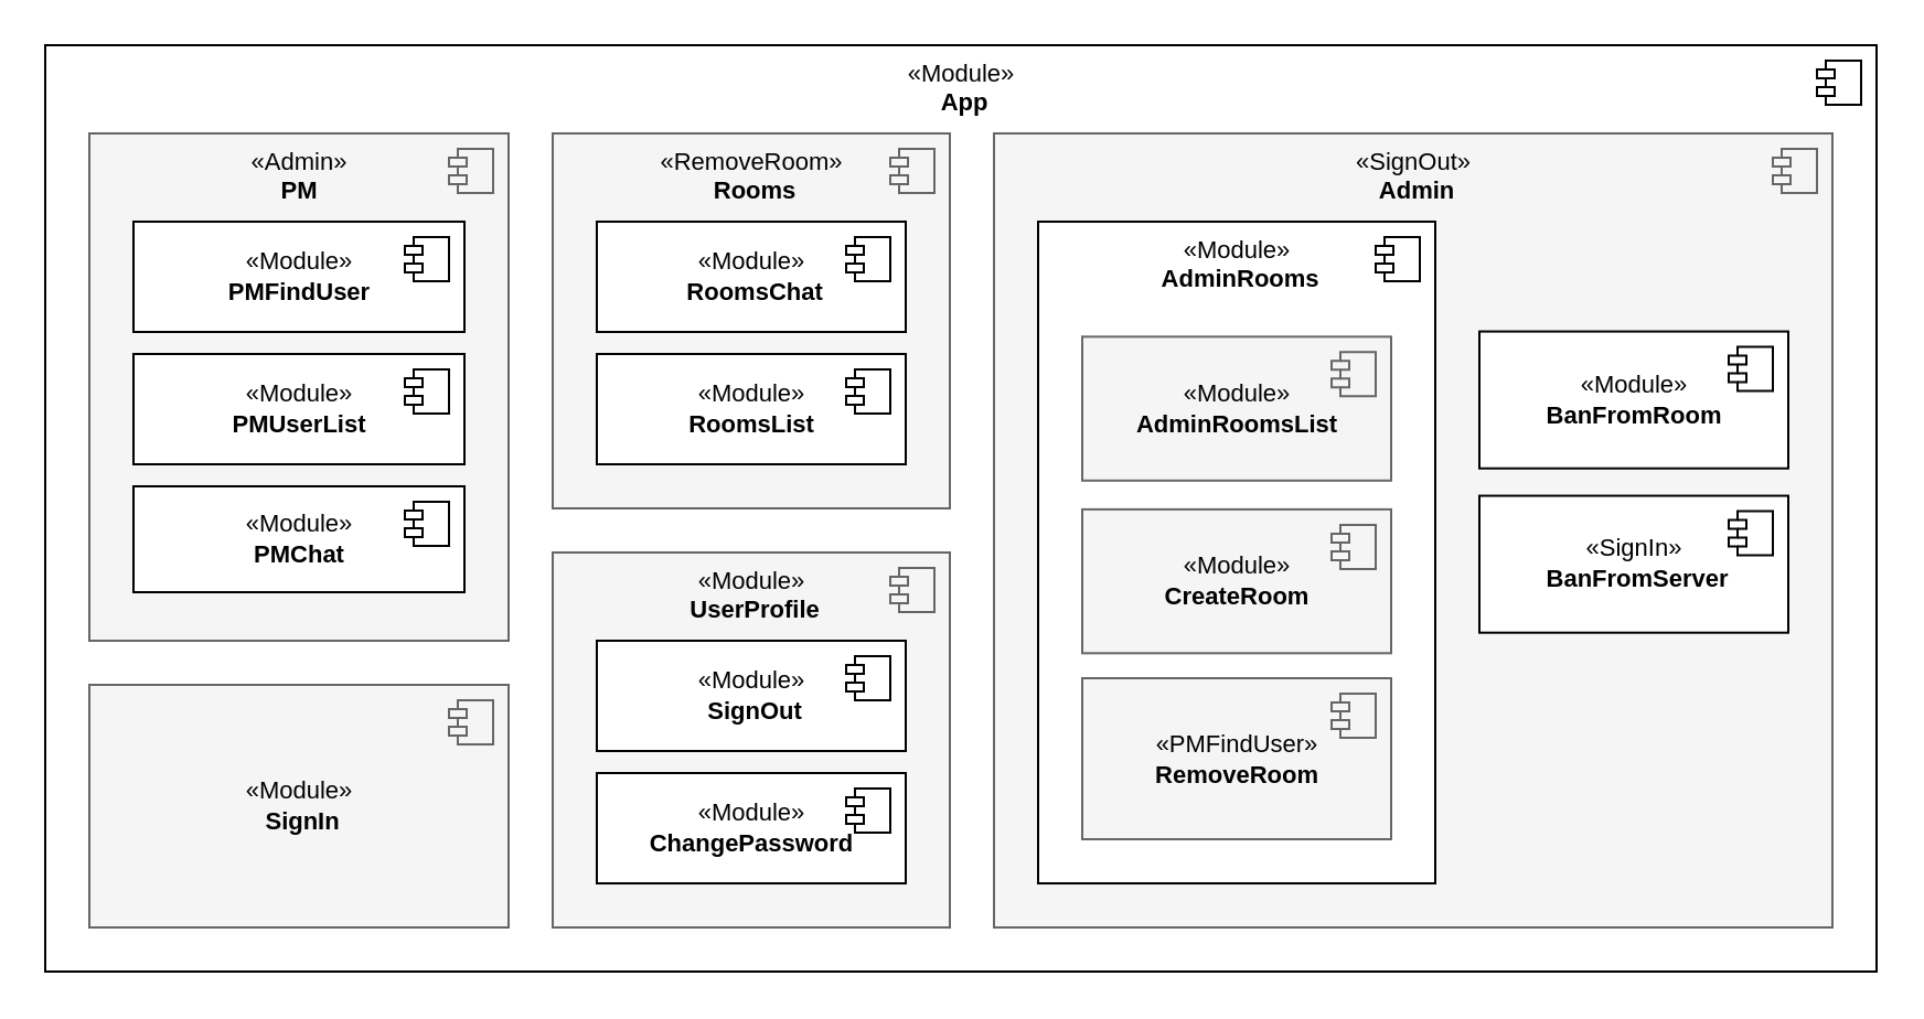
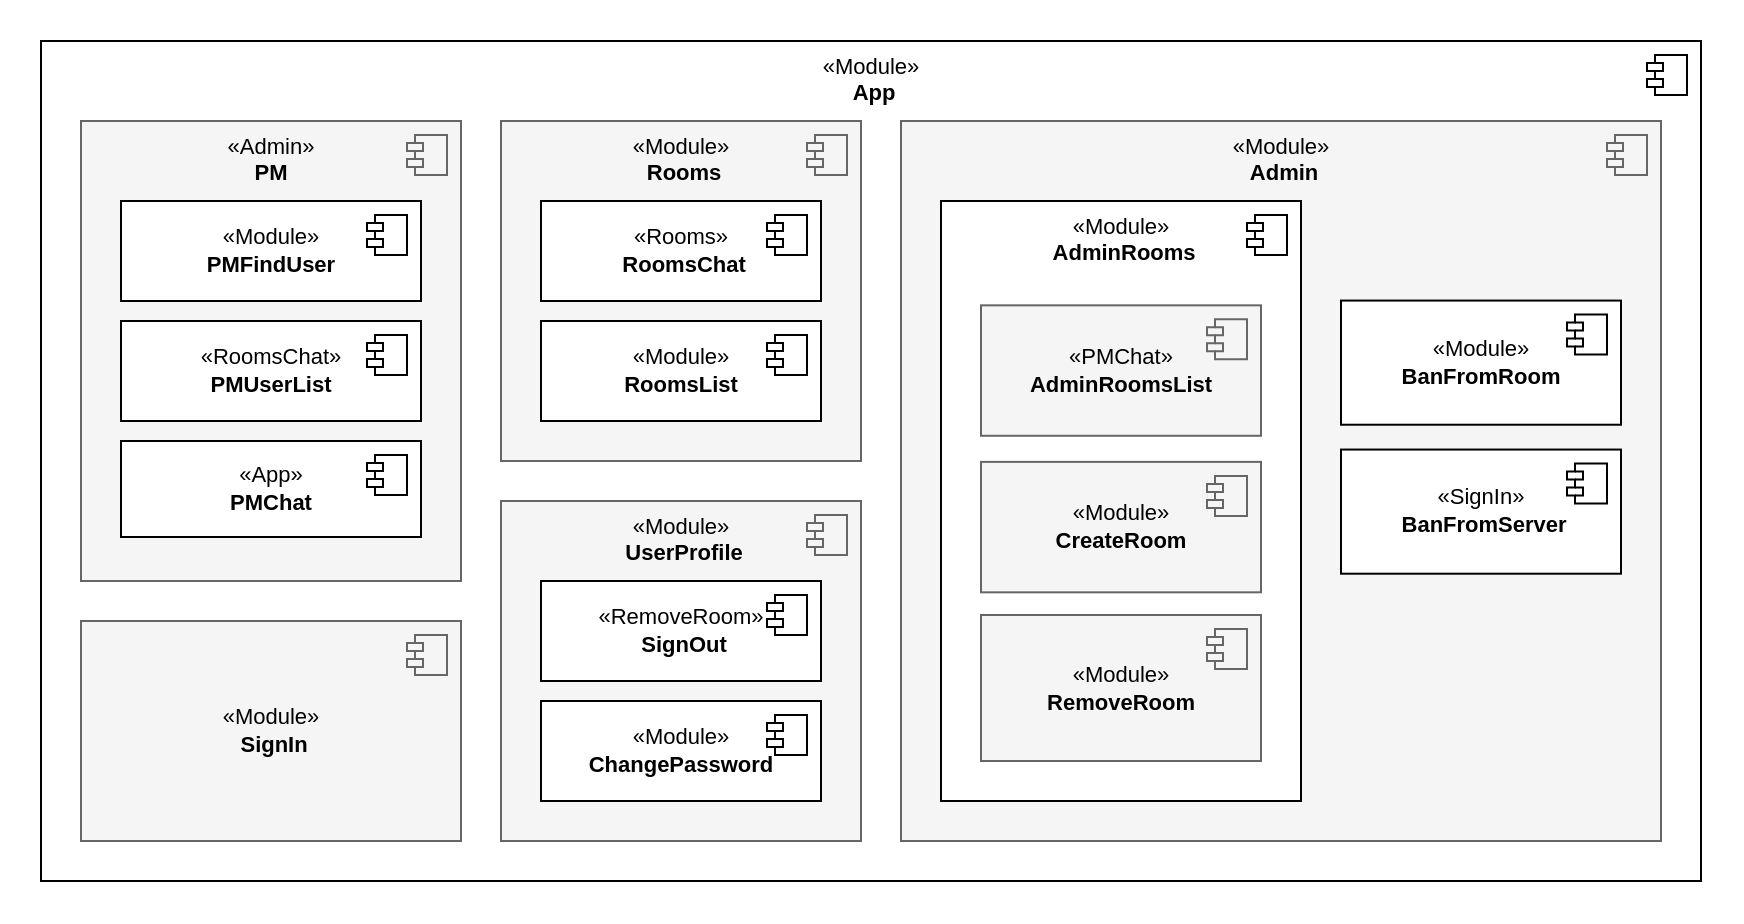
- <mxCell id="12" value="«RemoveRoom»&lt;br&gt;&lt;b&gt;&amp;nbsp;Rooms&lt;/b&gt;" style="html=1;fontSize=11;align=center;verticalAlign=top;fillColor=#f5f5f5;strokeColor=#666666;" parent="1" vertex="1"><mxGeometry x="250" y="60" width="180" height="170" as="geometry" /></mxCell>
+ <mxCell id="12" value="«Module»&lt;br&gt;&lt;b&gt;&amp;nbsp;Rooms&lt;/b&gt;" style="html=1;fontSize=11;align=center;verticalAlign=top;fillColor=#f5f5f5;strokeColor=#666666;" parent="1" vertex="1"><mxGeometry x="250" y="60" width="180" height="170" as="geometry" /></mxCell>
- <mxCell id="26" value="«SignOut»&lt;br&gt;&lt;b&gt;&amp;nbsp;Admin&lt;/b&gt;" style="html=1;fontSize=11;align=center;verticalAlign=top;fillColor=#f5f5f5;strokeColor=#666666;" parent="1" vertex="1"><mxGeometry x="450" y="60" width="380" height="360" as="geometry" /></mxCell>
+ <mxCell id="26" value="«Module»&lt;br&gt;&lt;b&gt;&amp;nbsp;Admin&lt;/b&gt;" style="html=1;fontSize=11;align=center;verticalAlign=top;fillColor=#f5f5f5;strokeColor=#666666;" parent="1" vertex="1"><mxGeometry x="450" y="60" width="380" height="360" as="geometry" /></mxCell>
- <mxCell id="14" value="«Module»&lt;br&gt;&lt;b&gt;&amp;nbsp;RoomsChat&lt;/b&gt;" style="html=1;fontSize=11;align=center;" parent="12" vertex="1"><mxGeometry x="20" y="40" width="140" height="50" as="geometry" /></mxCell>
+ <mxCell id="14" value="«Rooms»&lt;br&gt;&lt;b&gt;&amp;nbsp;RoomsChat&lt;/b&gt;" style="html=1;fontSize=11;align=center;" parent="12" vertex="1"><mxGeometry x="20" y="40" width="140" height="50" as="geometry" /></mxCell>
- <mxCell id="22" value="«Module»&lt;br&gt;&lt;b&gt;PMUserList&lt;/b&gt;" style="html=1;fontSize=11;align=center;" parent="18" vertex="1"><mxGeometry x="20" y="100" width="150" height="50" as="geometry" /></mxCell>
+ <mxCell id="22" value="«RoomsChat»&lt;br&gt;&lt;b&gt;PMUserList&lt;/b&gt;" style="html=1;fontSize=11;align=center;" parent="18" vertex="1"><mxGeometry x="20" y="100" width="150" height="50" as="geometry" /></mxCell>
- <mxCell id="34" value="«Module»&lt;br&gt;&lt;b&gt;AdminRoomsList&lt;/b&gt;" style="html=1;fontSize=11;align=center;fillColor=#f5f5f5;strokeColor=#666666;" parent="32" vertex="1"><mxGeometry x="20" y="52.174" width="140" height="65.217" as="geometry" /></mxCell>
+ <mxCell id="34" value="«PMChat»&lt;br&gt;&lt;b&gt;AdminRoomsList&lt;/b&gt;" style="html=1;fontSize=11;align=center;fillColor=#f5f5f5;strokeColor=#666666;" parent="32" vertex="1"><mxGeometry x="20" y="52.174" width="140" height="65.217" as="geometry" /></mxCell>
- <mxCell id="24" value="«Module»&lt;br&gt;&lt;b&gt;PMChat&lt;/b&gt;" style="html=1;fontSize=11;align=center;" parent="18" vertex="1"><mxGeometry x="20" y="160" width="150" height="48" as="geometry" /></mxCell>
+ <mxCell id="24" value="«App»&lt;br&gt;&lt;b&gt;PMChat&lt;/b&gt;" style="html=1;fontSize=11;align=center;" parent="18" vertex="1"><mxGeometry x="20" y="160" width="150" height="48" as="geometry" /></mxCell>
- <mxCell id="6" value="«Module»&lt;br&gt;&lt;b&gt;&amp;nbsp;SignOut&lt;/b&gt;" style="html=1;fontSize=11;align=center;" parent="4" vertex="1"><mxGeometry x="20" y="40" width="140" height="50" as="geometry" /></mxCell>
+ <mxCell id="6" value="«RemoveRoom»&lt;br&gt;&lt;b&gt;&amp;nbsp;SignOut&lt;/b&gt;" style="html=1;fontSize=11;align=center;" parent="4" vertex="1"><mxGeometry x="20" y="40" width="140" height="50" as="geometry" /></mxCell>
- <mxCell id="38" value="«PMFindUser»&lt;br&gt;&lt;b&gt;RemoveRoom&lt;/b&gt;" style="html=1;fontSize=11;align=center;fillColor=#f5f5f5;strokeColor=#666666;" parent="32" vertex="1"><mxGeometry x="20" y="207" width="140" height="73" as="geometry" /></mxCell>
+ <mxCell id="38" value="«Module»&lt;br&gt;&lt;b&gt;RemoveRoom&lt;/b&gt;" style="html=1;fontSize=11;align=center;fillColor=#f5f5f5;strokeColor=#666666;" parent="32" vertex="1"><mxGeometry x="20" y="207" width="140" height="73" as="geometry" /></mxCell>
